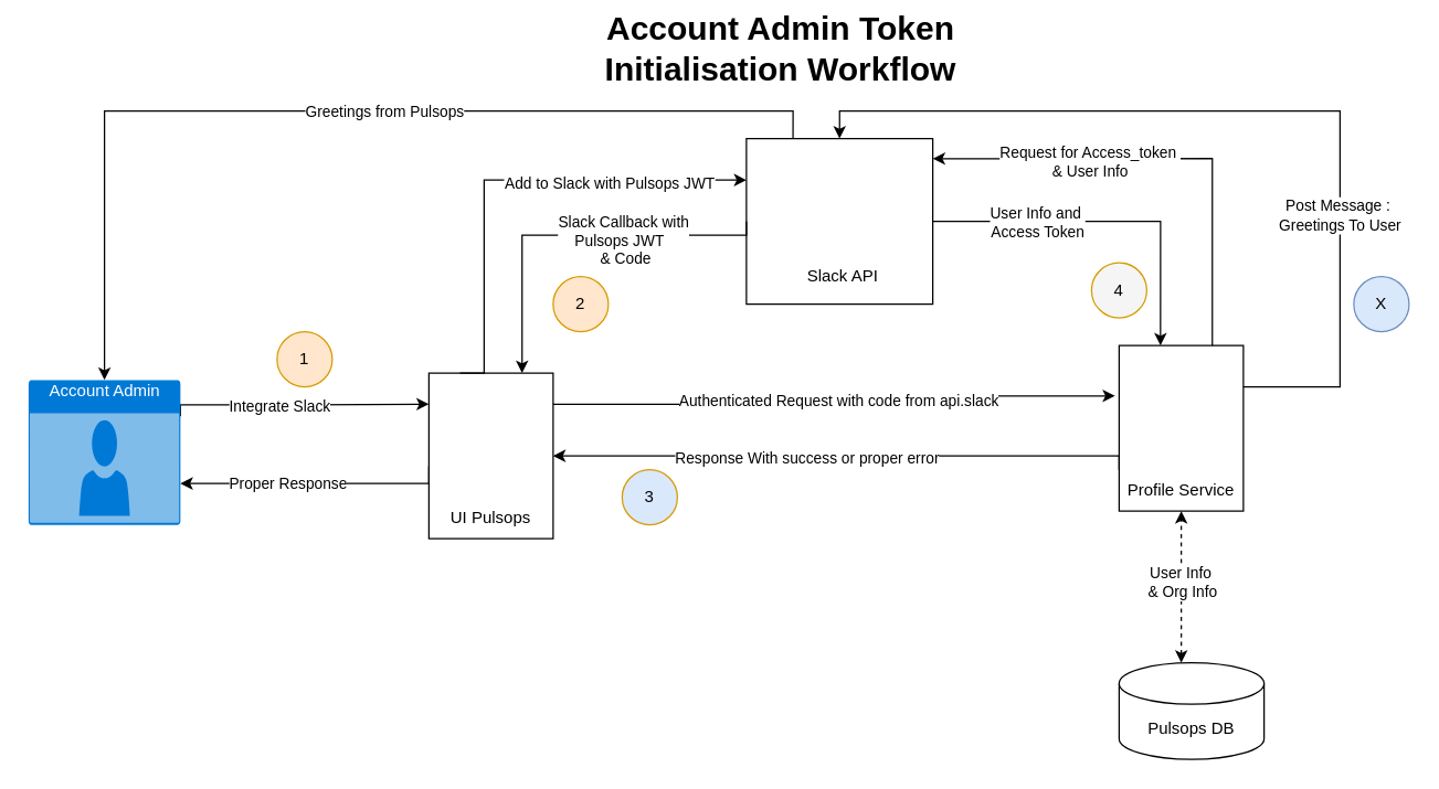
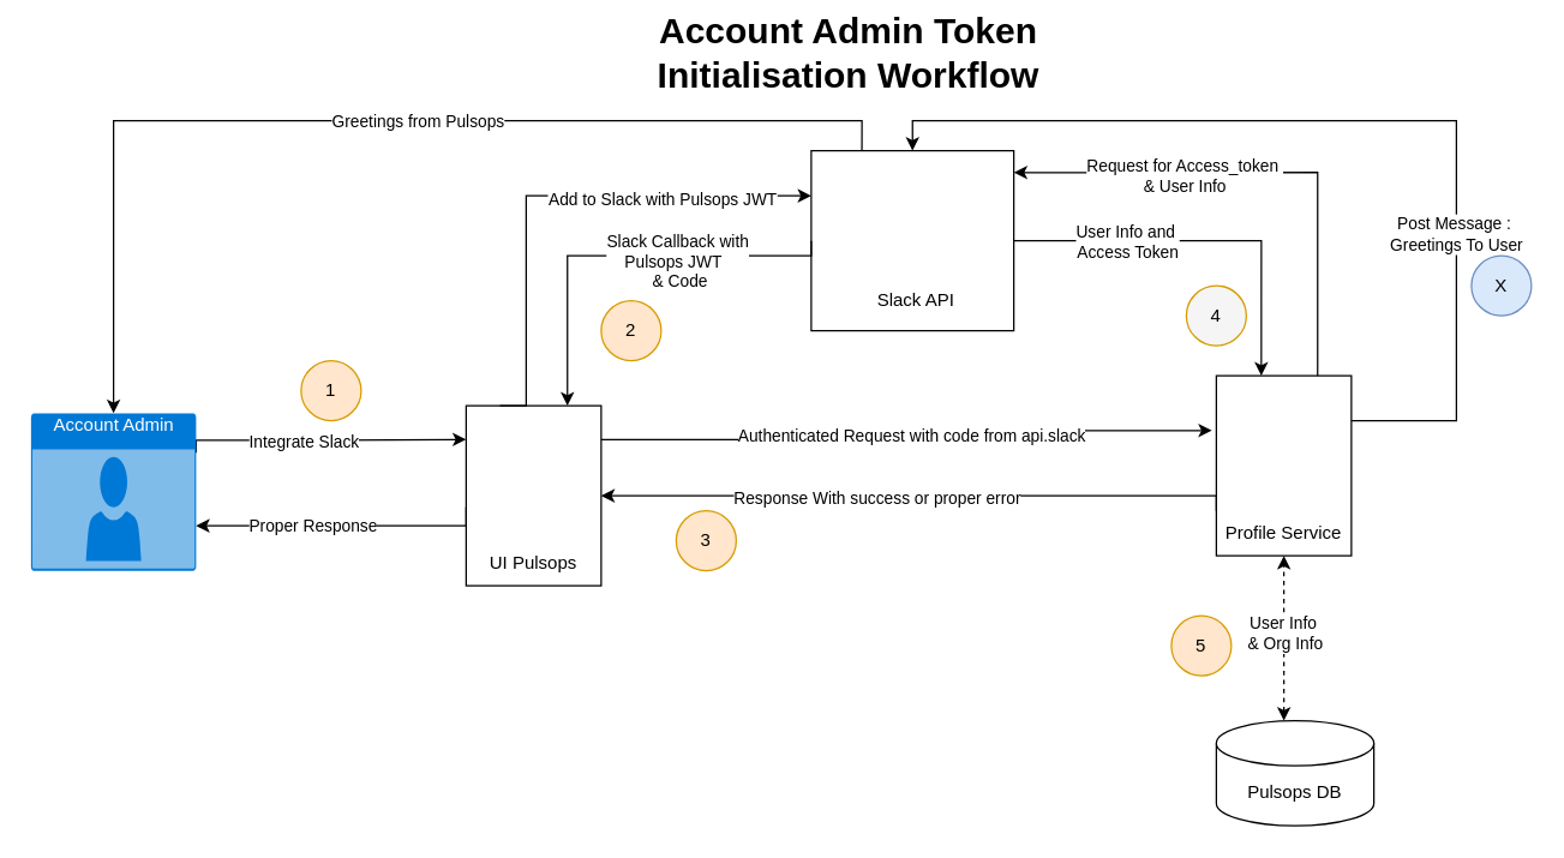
- <mxCell id="43" value="X" style="ellipse;whiteSpace=wrap;html=1;aspect=fixed;fillColor=#dae8fc;strokeColor=#6c8ebf;" parent="1" vertex="1"><mxGeometry x="980" y="200" width="40" height="40" as="geometry" /></mxCell>
+ <mxCell id="43" value="X" style="ellipse;whiteSpace=wrap;html=1;aspect=fixed;fillColor=#dae8fc;strokeColor=#6c8ebf;" parent="1" vertex="1"><mxGeometry x="980" y="170" width="40" height="40" as="geometry" /></mxCell>
- <mxCell id="40" value="3" style="ellipse;whiteSpace=wrap;html=1;aspect=fixed;fillColor=#dae8fc;strokeColor=#d79b00;" parent="1" vertex="1"><mxGeometry x="450" y="340" width="40" height="40" as="geometry" /></mxCell>
+ <mxCell id="40" value="3" style="ellipse;whiteSpace=wrap;html=1;aspect=fixed;fillColor=#ffe6cc;strokeColor=#d79b00;" parent="1" vertex="1"><mxGeometry x="450" y="340" width="40" height="40" as="geometry" /></mxCell>
+ <mxCell id="42" value="5" style="ellipse;whiteSpace=wrap;html=1;aspect=fixed;fillColor=#ffe6cc;strokeColor=#d79b00;" parent="1" vertex="1"><mxGeometry x="780" y="410" width="40" height="40" as="geometry" /></mxCell>
